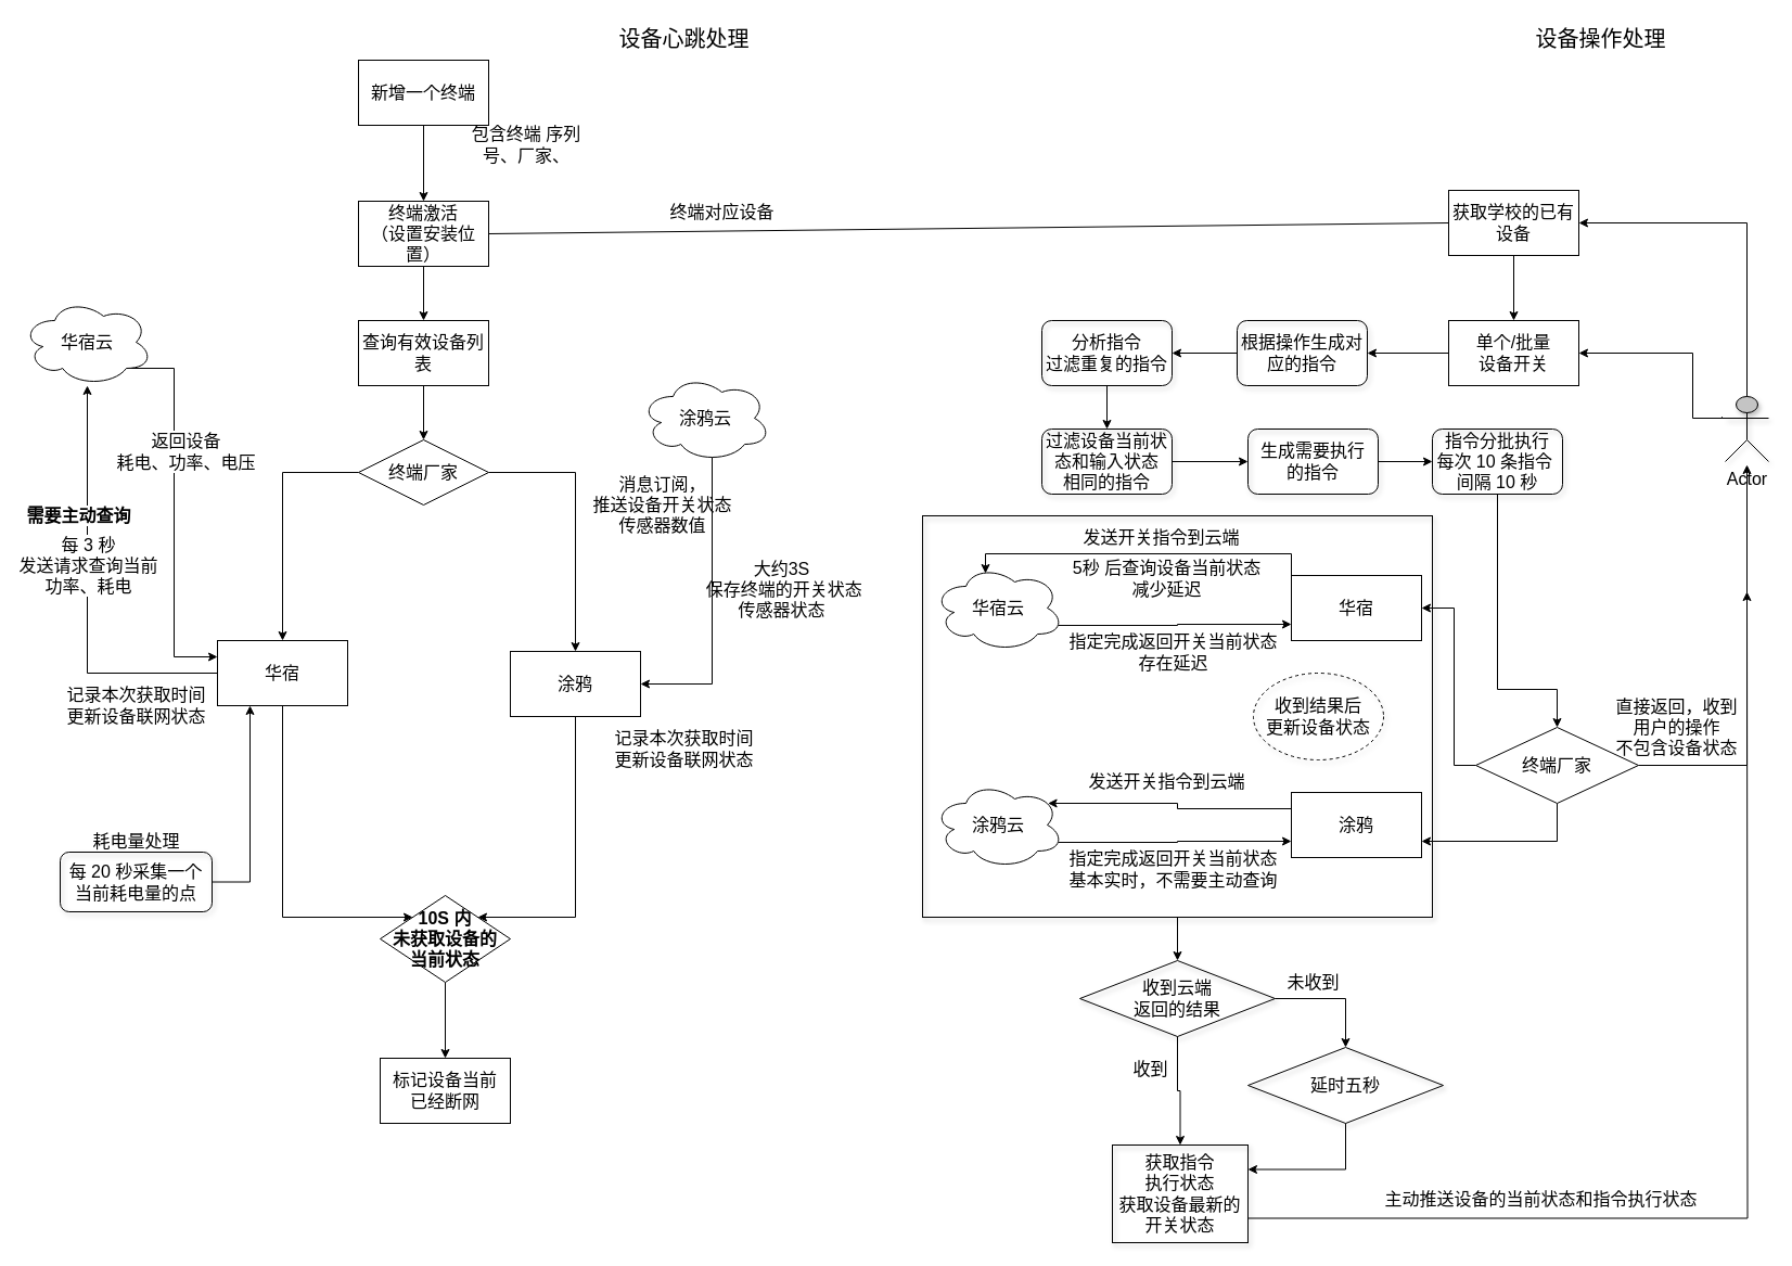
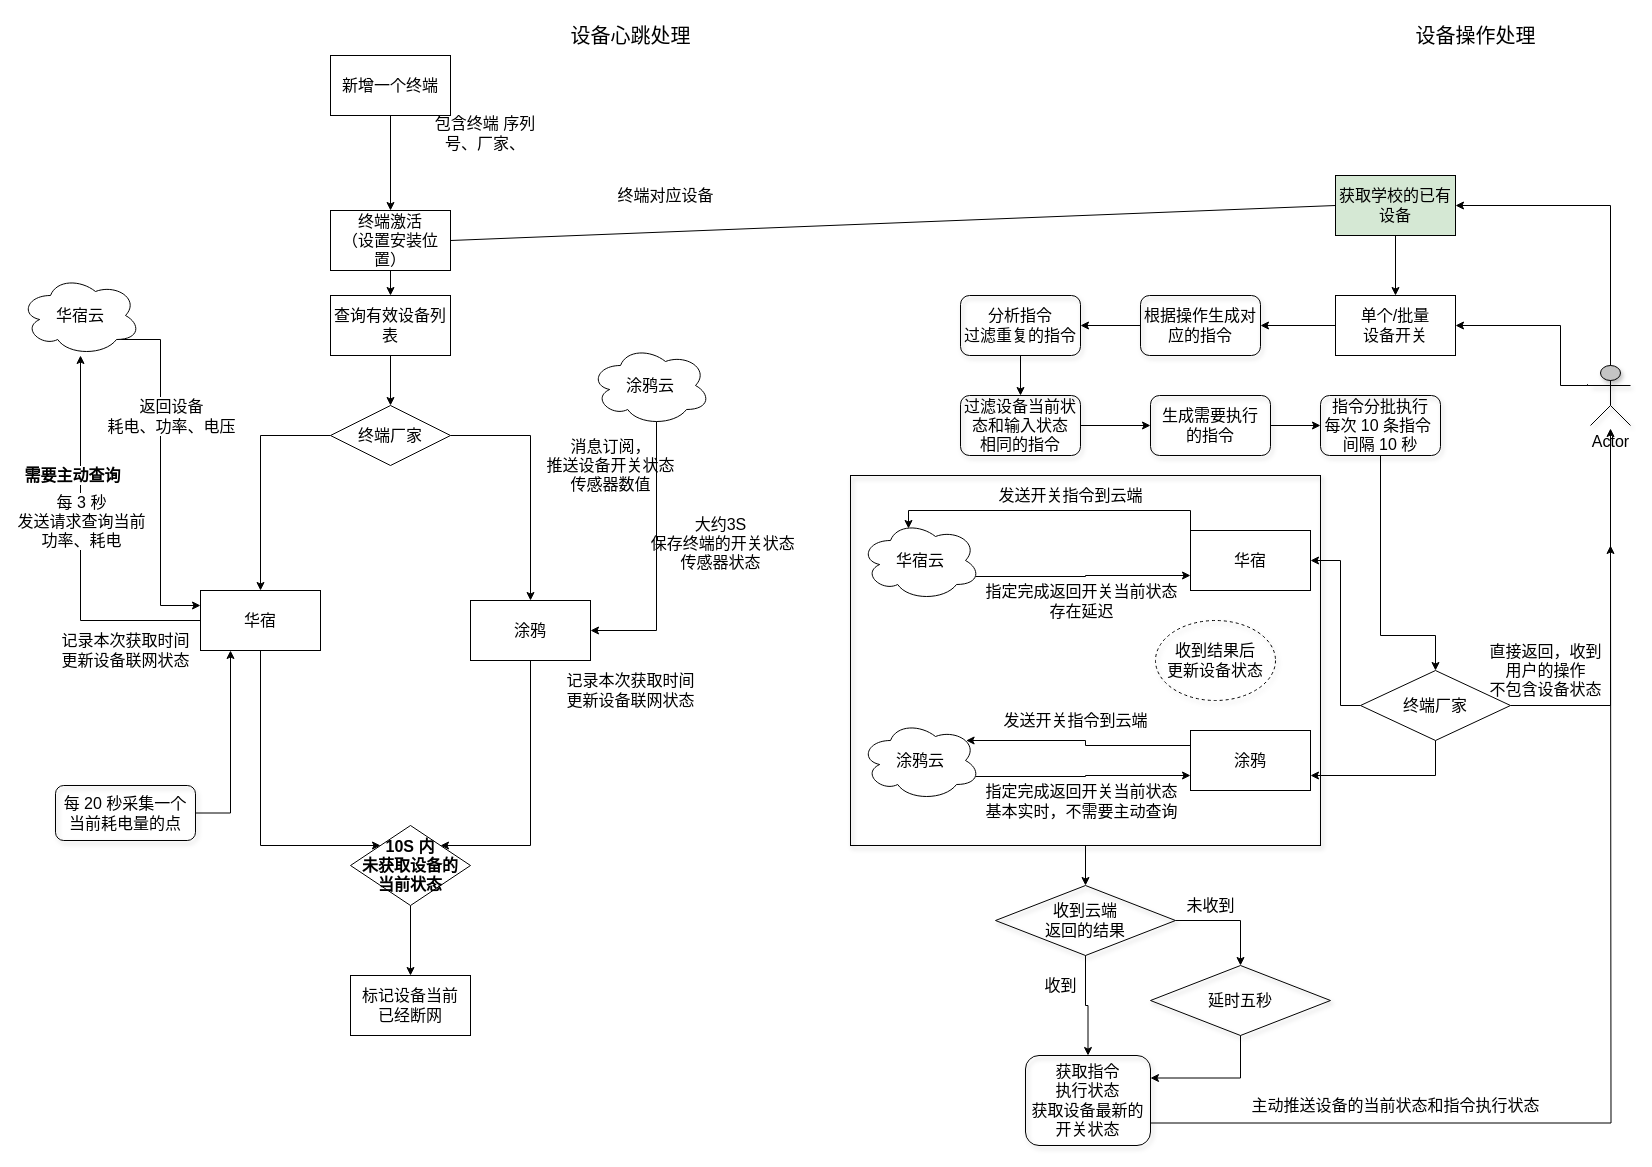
- <mxCell id="4" value="获取学校的已有设备" style="rounded=0;whiteSpace=wrap;html=1;fontSize=16;" parent="1" vertex="1"><mxGeometry x="1335" y="175" width="120" height="60" as="geometry" /></mxCell>
+ <mxCell id="4" value="获取学校的已有设备" style="rounded=0;whiteSpace=wrap;html=1;fontSize=16;fillColor=#d5e8d4;" parent="1" vertex="1"><mxGeometry x="1335" y="175" width="120" height="60" as="geometry" /></mxCell>
- <mxCell id="8" value="终端激活&lt;br style=&quot;font-size: 16px;&quot;&gt;（设置安装位置）" style="rounded=0;whiteSpace=wrap;html=1;fontSize=16;" vertex="1" parent="1"><mxGeometry x="330" y="185" width="120" height="60" as="geometry" /></mxCell>
+ <mxCell id="8" value="终端激活&lt;br style=&quot;font-size: 16px;&quot;&gt;（设置安装位置）" style="rounded=0;whiteSpace=wrap;html=1;fontSize=16;" vertex="1" parent="1"><mxGeometry x="330" y="210" width="120" height="60" as="geometry" /></mxCell>
- <mxCell id="67" value="5秒 后查询设备当前状态&lt;br style=&quot;font-size: 16px;&quot;&gt;减少延迟" style="text;html=1;align=center;verticalAlign=middle;resizable=0;points=[];autosize=1;strokeColor=none;fillColor=none;fontSize=16;" vertex="1" parent="1"><mxGeometry x="980" y="513" width="190" height="40" as="geometry" /></mxCell>
- <mxCell id="66" value="耗电量处理" style="text;html=1;align=center;verticalAlign=middle;resizable=0;points=[];autosize=1;strokeColor=none;fillColor=none;fontSize=16;" vertex="1" parent="1"><mxGeometry x="75" y="765" width="100" height="20" as="geometry" /></mxCell>
- <mxCell id="78" value="获取指令&lt;br style=&quot;font-size: 16px;&quot;&gt;执行状态&lt;br style=&quot;font-size: 16px;&quot;&gt;获取设备最新的开关状态" style="rounded=0;whiteSpace=wrap;html=1;shadow=1;sketch=0;fontSize=16;strokeColor=default;fillColor=none;" vertex="1" parent="1"><mxGeometry x="1025" y="1055" width="125" height="90" as="geometry" /></mxCell>
+ <mxCell id="78" value="获取指令&lt;br style=&quot;font-size: 16px;&quot;&gt;执行状态&lt;br style=&quot;font-size: 16px;&quot;&gt;获取设备最新的开关状态" style="whiteSpace=wrap;html=1;shadow=1;sketch=0;fontSize=16;strokeColor=default;fillColor=none;rounded=1;" vertex="1" parent="1"><mxGeometry x="1025" y="1055" width="125" height="90" as="geometry" /></mxCell>
- <mxCell id="81" value="主动推送设备的当前状态和指令执行状态" style="text;html=1;align=center;verticalAlign=middle;resizable=0;points=[];autosize=1;strokeColor=none;fillColor=none;fontSize=16;" vertex="1" parent="1"><mxGeometry x="1270" y="1095" width="300" height="20" as="geometry" /></mxCell>
+ <mxCell id="81" value="主动推送设备的当前状态和指令执行状态" style="text;html=1;align=center;verticalAlign=middle;resizable=0;points=[];autosize=1;strokeColor=none;fillColor=none;fontSize=16;" vertex="1" parent="1"><mxGeometry x="1245" y="1095" width="300" height="20" as="geometry" /></mxCell>
